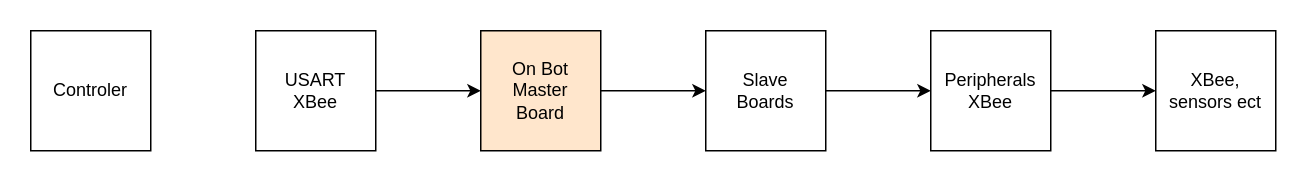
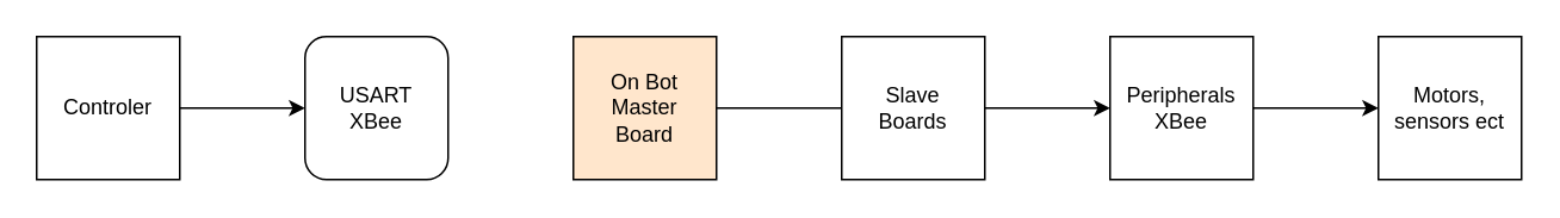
+ <mxCell id="2" style="edgeStyle=orthogonalEdgeStyle;rounded=0;orthogonalLoop=1;jettySize=auto;html=1;exitX=1;exitY=0.5;exitDx=0;exitDy=0;" edge="1" parent="1" source="3" target="11"><mxGeometry relative="1" as="geometry" /></mxCell>
- <mxCell id="11" value="&lt;div&gt;USART&lt;/div&gt;&lt;div&gt;XBee&lt;br&gt;&lt;/div&gt;" style="whiteSpace=wrap;html=1;aspect=fixed;" vertex="1" parent="1"><mxGeometry x="170" y="20" width="80" height="80" as="geometry" /></mxCell>
+ <mxCell id="11" value="&lt;div&gt;USART&lt;/div&gt;&lt;div&gt;XBee&lt;br&gt;&lt;/div&gt;" style="whiteSpace=wrap;html=1;aspect=fixed;rounded=1;" vertex="1" parent="1"><mxGeometry x="170" y="20" width="80" height="80" as="geometry" /></mxCell>
- <mxCell id="10" style="edgeStyle=orthogonalEdgeStyle;rounded=0;orthogonalLoop=1;jettySize=auto;html=1;exitX=1;exitY=0.5;exitDx=0;exitDy=0;entryX=0;entryY=0.5;entryDx=0;entryDy=0;" edge="1" parent="1" source="11" target="5"><mxGeometry relative="1" as="geometry" /></mxCell>
- <mxCell id="4" style="edgeStyle=orthogonalEdgeStyle;rounded=0;orthogonalLoop=1;jettySize=auto;html=1;exitX=1;exitY=0.5;exitDx=0;exitDy=0;entryX=0;entryY=0.5;entryDx=0;entryDy=0;" edge="1" parent="1" source="5" target="7"><mxGeometry relative="1" as="geometry" /></mxCell>
+ <mxCell id="4" style="edgeStyle=orthogonalEdgeStyle;rounded=0;orthogonalLoop=1;jettySize=auto;html=1;exitX=1;exitY=0.5;exitDx=0;exitDy=0;entryX=0;entryY=0.5;entryDx=0;entryDy=0;endArrow=none;" edge="1" parent="1" source="5" target="7"><mxGeometry relative="1" as="geometry" /></mxCell>
- <mxCell id="12" value="&lt;div&gt;XBee,&lt;/div&gt;&lt;div&gt;sensors ect&lt;br&gt;&lt;/div&gt;" style="whiteSpace=wrap;html=1;aspect=fixed;" vertex="1" parent="1"><mxGeometry x="770" y="20" width="80" height="80" as="geometry" /></mxCell>
+ <mxCell id="12" value="&lt;div&gt;Motors,&lt;/div&gt;&lt;div&gt;sensors ect&lt;br&gt;&lt;/div&gt;" style="whiteSpace=wrap;html=1;aspect=fixed;" vertex="1" parent="1"><mxGeometry x="770" y="20" width="80" height="80" as="geometry" /></mxCell>
